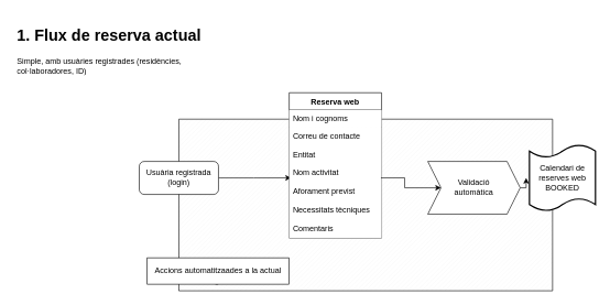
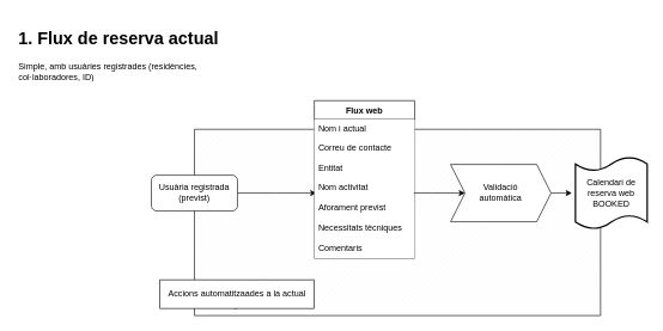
- <mxCell id="8" value="Reserva web" style="swimlane;fontStyle=1;childLayout=stackLayout;horizontal=1;startSize=26;horizontalStack=0;resizeParent=1;resizeParentMax=0;resizeLast=0;collapsible=1;marginBottom=0;" parent="1" vertex="1"><mxGeometry x="437" y="140" width="140" height="220" as="geometry" /></mxCell>
+ <mxCell id="8" value="Flux web" style="swimlane;fontStyle=1;childLayout=stackLayout;horizontal=1;startSize=26;horizontalStack=0;resizeParent=1;resizeParentMax=0;resizeLast=0;collapsible=1;marginBottom=0;" parent="1" vertex="1"><mxGeometry x="437" y="140" width="140" height="220" as="geometry" /></mxCell>
- <mxCell id="9" value="Nom i cognoms" style="text;strokeColor=none;align=left;verticalAlign=top;spacingLeft=4;spacingRight=4;overflow=hidden;rotatable=0;points=[[0,0.5],[1,0.5]];portConstraint=eastwest;fillColor=#ffffff;" parent="8" vertex="1"><mxGeometry y="26" width="140" height="26" as="geometry" /></mxCell>
+ <mxCell id="9" value="Nom i actual" style="text;strokeColor=none;align=left;verticalAlign=top;spacingLeft=4;spacingRight=4;overflow=hidden;rotatable=0;points=[[0,0.5],[1,0.5]];portConstraint=eastwest;fillColor=#ffffff;" parent="8" vertex="1"><mxGeometry y="26" width="140" height="26" as="geometry" /></mxCell>
- <mxCell id="7" value="Usuària registrada (login)" style="rounded=1;whiteSpace=wrap;html=1;" parent="1" vertex="1"><mxGeometry x="210" y="244" width="120" height="50" as="geometry" /></mxCell>
+ <mxCell id="7" value="Usuària registrada (previst)" style="rounded=1;whiteSpace=wrap;html=1;" parent="1" vertex="1"><mxGeometry x="210" y="244" width="120" height="50" as="geometry" /></mxCell>
- <mxCell id="14" value="&lt;div&gt;Calendari de reserves web&lt;/div&gt;&lt;div&gt;BOOKED&lt;br&gt;&lt;/div&gt;" style="shape=tape;whiteSpace=wrap;html=1;strokeWidth=2;size=0.19" parent="1" vertex="1"><mxGeometry x="801" y="219" width="100" height="100" as="geometry" /></mxCell>
+ <mxCell id="14" value="&lt;div&gt;Calendari de reserva web&lt;/div&gt;&lt;div&gt;BOOKED&lt;br&gt;&lt;/div&gt;" style="shape=tape;whiteSpace=wrap;html=1;strokeWidth=2;size=0.19" parent="1" vertex="1"><mxGeometry x="801" y="219" width="100" height="100" as="geometry" /></mxCell>
- <mxCell id="12" value="Validació &lt;br&gt;automàtica" style="shape=step;perimeter=stepPerimeter;whiteSpace=wrap;html=1;fixedSize=1;" parent="1" vertex="1"><mxGeometry x="647" y="244" width="140" height="80" as="geometry" /></mxCell>
+ <mxCell id="12" value="Validació &lt;br&gt;automàtica" style="shape=step;perimeter=stepPerimeter;whiteSpace=wrap;html=1;fixedSize=1;" parent="1" vertex="1"><mxGeometry x="627" y="229" width="140" height="80" as="geometry" /></mxCell>
